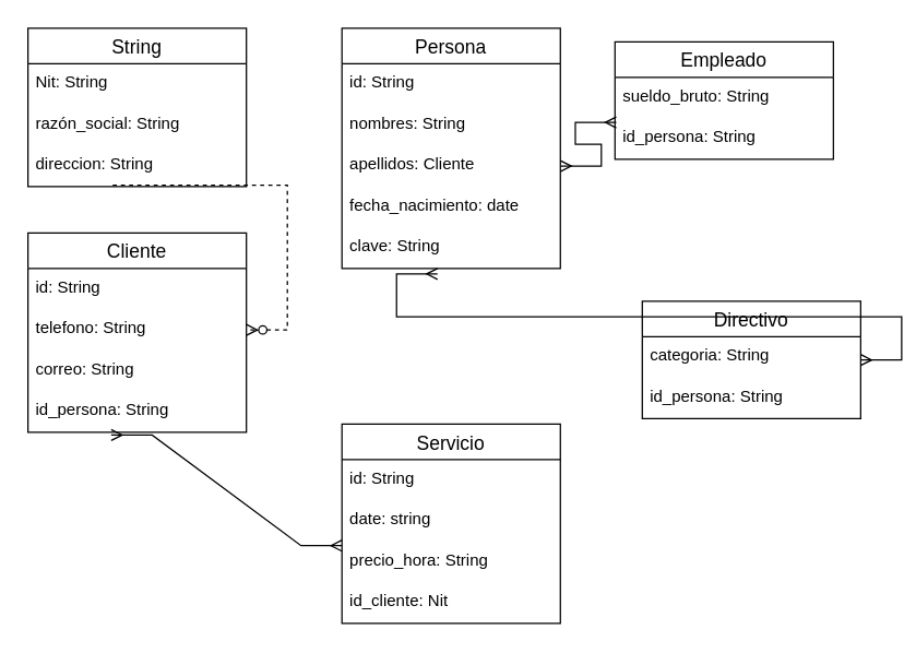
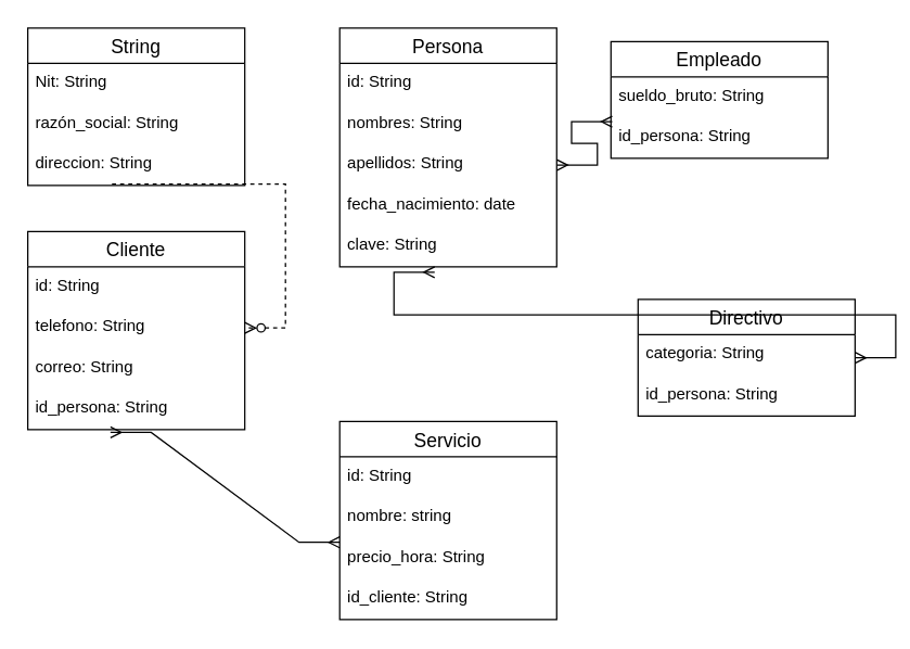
- <mxCell id="9" value="apellidos: Cliente" style="text;strokeColor=none;fillColor=none;spacingLeft=4;spacingRight=4;overflow=hidden;rotatable=0;points=[[0,0.5],[1,0.5]];portConstraint=eastwest;fontSize=12;" parent="6" vertex="1"><mxGeometry y="86" width="160" height="30" as="geometry" /></mxCell>
+ <mxCell id="9" value="apellidos: String" style="text;strokeColor=none;fillColor=none;spacingLeft=4;spacingRight=4;overflow=hidden;rotatable=0;points=[[0,0.5],[1,0.5]];portConstraint=eastwest;fontSize=12;" parent="6" vertex="1"><mxGeometry y="86" width="160" height="30" as="geometry" /></mxCell>
- <mxCell id="28" value="date: string" style="text;strokeColor=none;fillColor=none;spacingLeft=4;spacingRight=4;overflow=hidden;rotatable=0;points=[[0,0.5],[1,0.5]];portConstraint=eastwest;fontSize=12;" parent="26" vertex="1"><mxGeometry y="56" width="160" height="30" as="geometry" /></mxCell>
+ <mxCell id="28" value="nombre: string" style="text;strokeColor=none;fillColor=none;spacingLeft=4;spacingRight=4;overflow=hidden;rotatable=0;points=[[0,0.5],[1,0.5]];portConstraint=eastwest;fontSize=12;" parent="26" vertex="1"><mxGeometry y="56" width="160" height="30" as="geometry" /></mxCell>
- <mxCell id="30" value="id_cliente: Nit" style="text;strokeColor=none;fillColor=none;spacingLeft=4;spacingRight=4;overflow=hidden;rotatable=0;points=[[0,0.5],[1,0.5]];portConstraint=eastwest;fontSize=12;" parent="26" vertex="1"><mxGeometry y="116" width="160" height="30" as="geometry" /></mxCell>
+ <mxCell id="30" value="id_cliente: String" style="text;strokeColor=none;fillColor=none;spacingLeft=4;spacingRight=4;overflow=hidden;rotatable=0;points=[[0,0.5],[1,0.5]];portConstraint=eastwest;fontSize=12;" parent="26" vertex="1"><mxGeometry y="116" width="160" height="30" as="geometry" /></mxCell>
